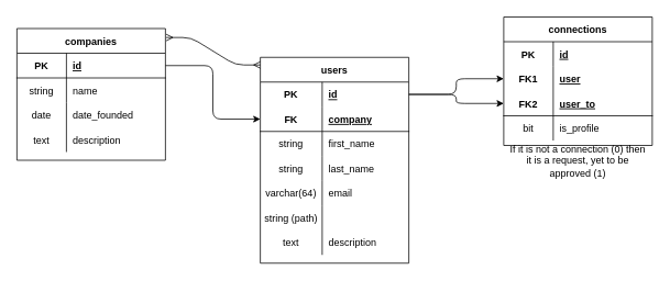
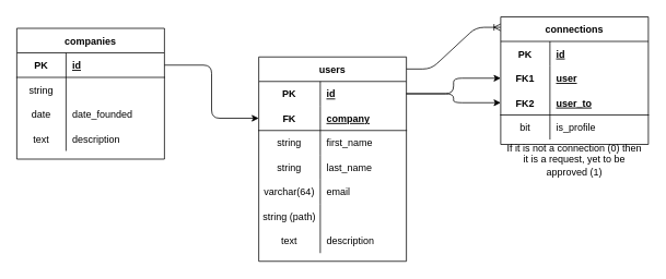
+ <mxCell id="50" value="" style="edgeStyle=entityRelationEdgeStyle;fontSize=12;html=1;endArrow=ERoneToMany;rounded=1;sketch=0;curved=0;entryX=-0.001;entryY=0.082;entryDx=0;entryDy=0;entryPerimeter=0;exitX=1.001;exitY=0.059;exitDx=0;exitDy=0;exitPerimeter=0;" edge="1" parent="1" source="16" target="37"><mxGeometry width="100" height="100" relative="1" as="geometry"><mxPoint x="510" y="84" as="sourcePoint" /><mxPoint x="520" y="150" as="targetPoint" /></mxGeometry></mxCell>
- <mxCell id="51" value="" style="edgeStyle=entityRelationEdgeStyle;fontSize=12;html=1;endArrow=ERmany;startArrow=ERmany;rounded=1;sketch=0;curved=0;exitX=1.005;exitY=0.068;exitDx=0;exitDy=0;exitPerimeter=0;entryX=0;entryY=0.037;entryDx=0;entryDy=0;entryPerimeter=0;" edge="1" parent="1" source="3" target="16"><mxGeometry width="100" height="100" relative="1" as="geometry"><mxPoint x="230" y="110" as="sourcePoint" /><mxPoint x="330" y="10" as="targetPoint" /></mxGeometry></mxCell>
- <mxCell id="9" value="name" style="shape=partialRectangle;connectable=0;fillColor=none;top=0;left=0;bottom=0;right=0;align=left;spacingLeft=6;overflow=hidden;rounded=0;sketch=0;" vertex="1" parent="7"><mxGeometry x="60" width="120" height="30" as="geometry"><mxRectangle width="120" height="30" as="alternateBounds" /></mxGeometry></mxCell>
